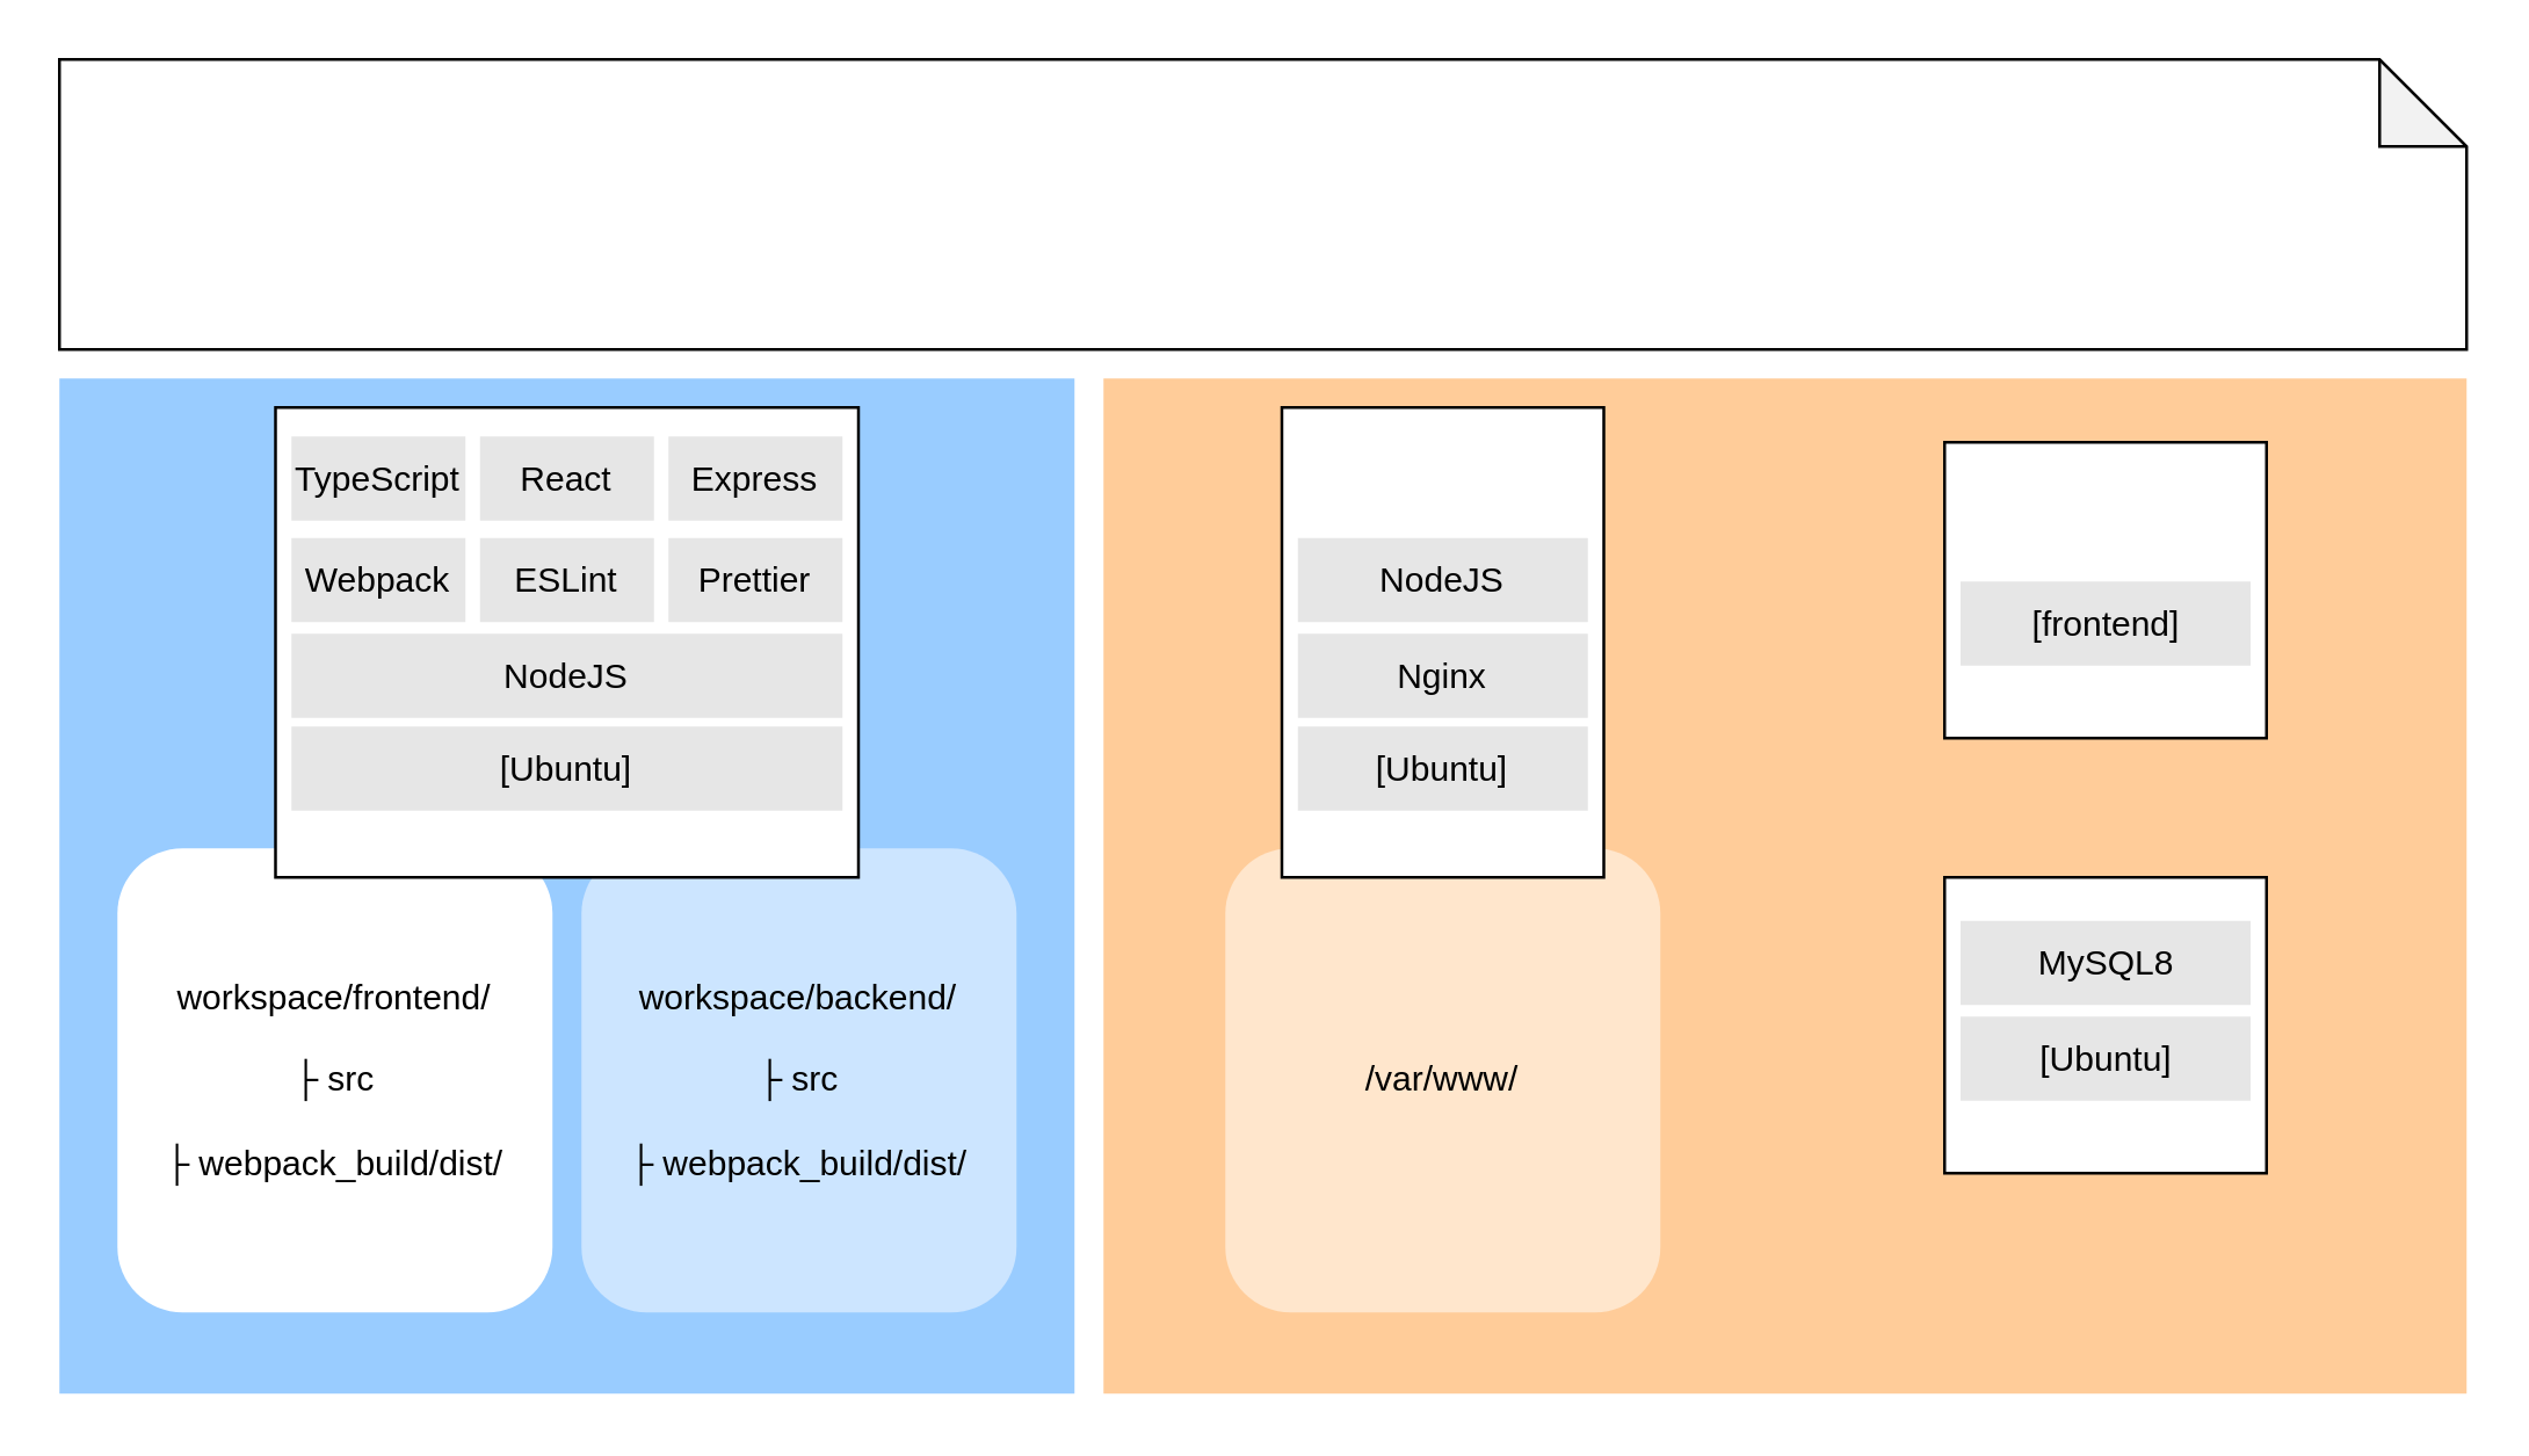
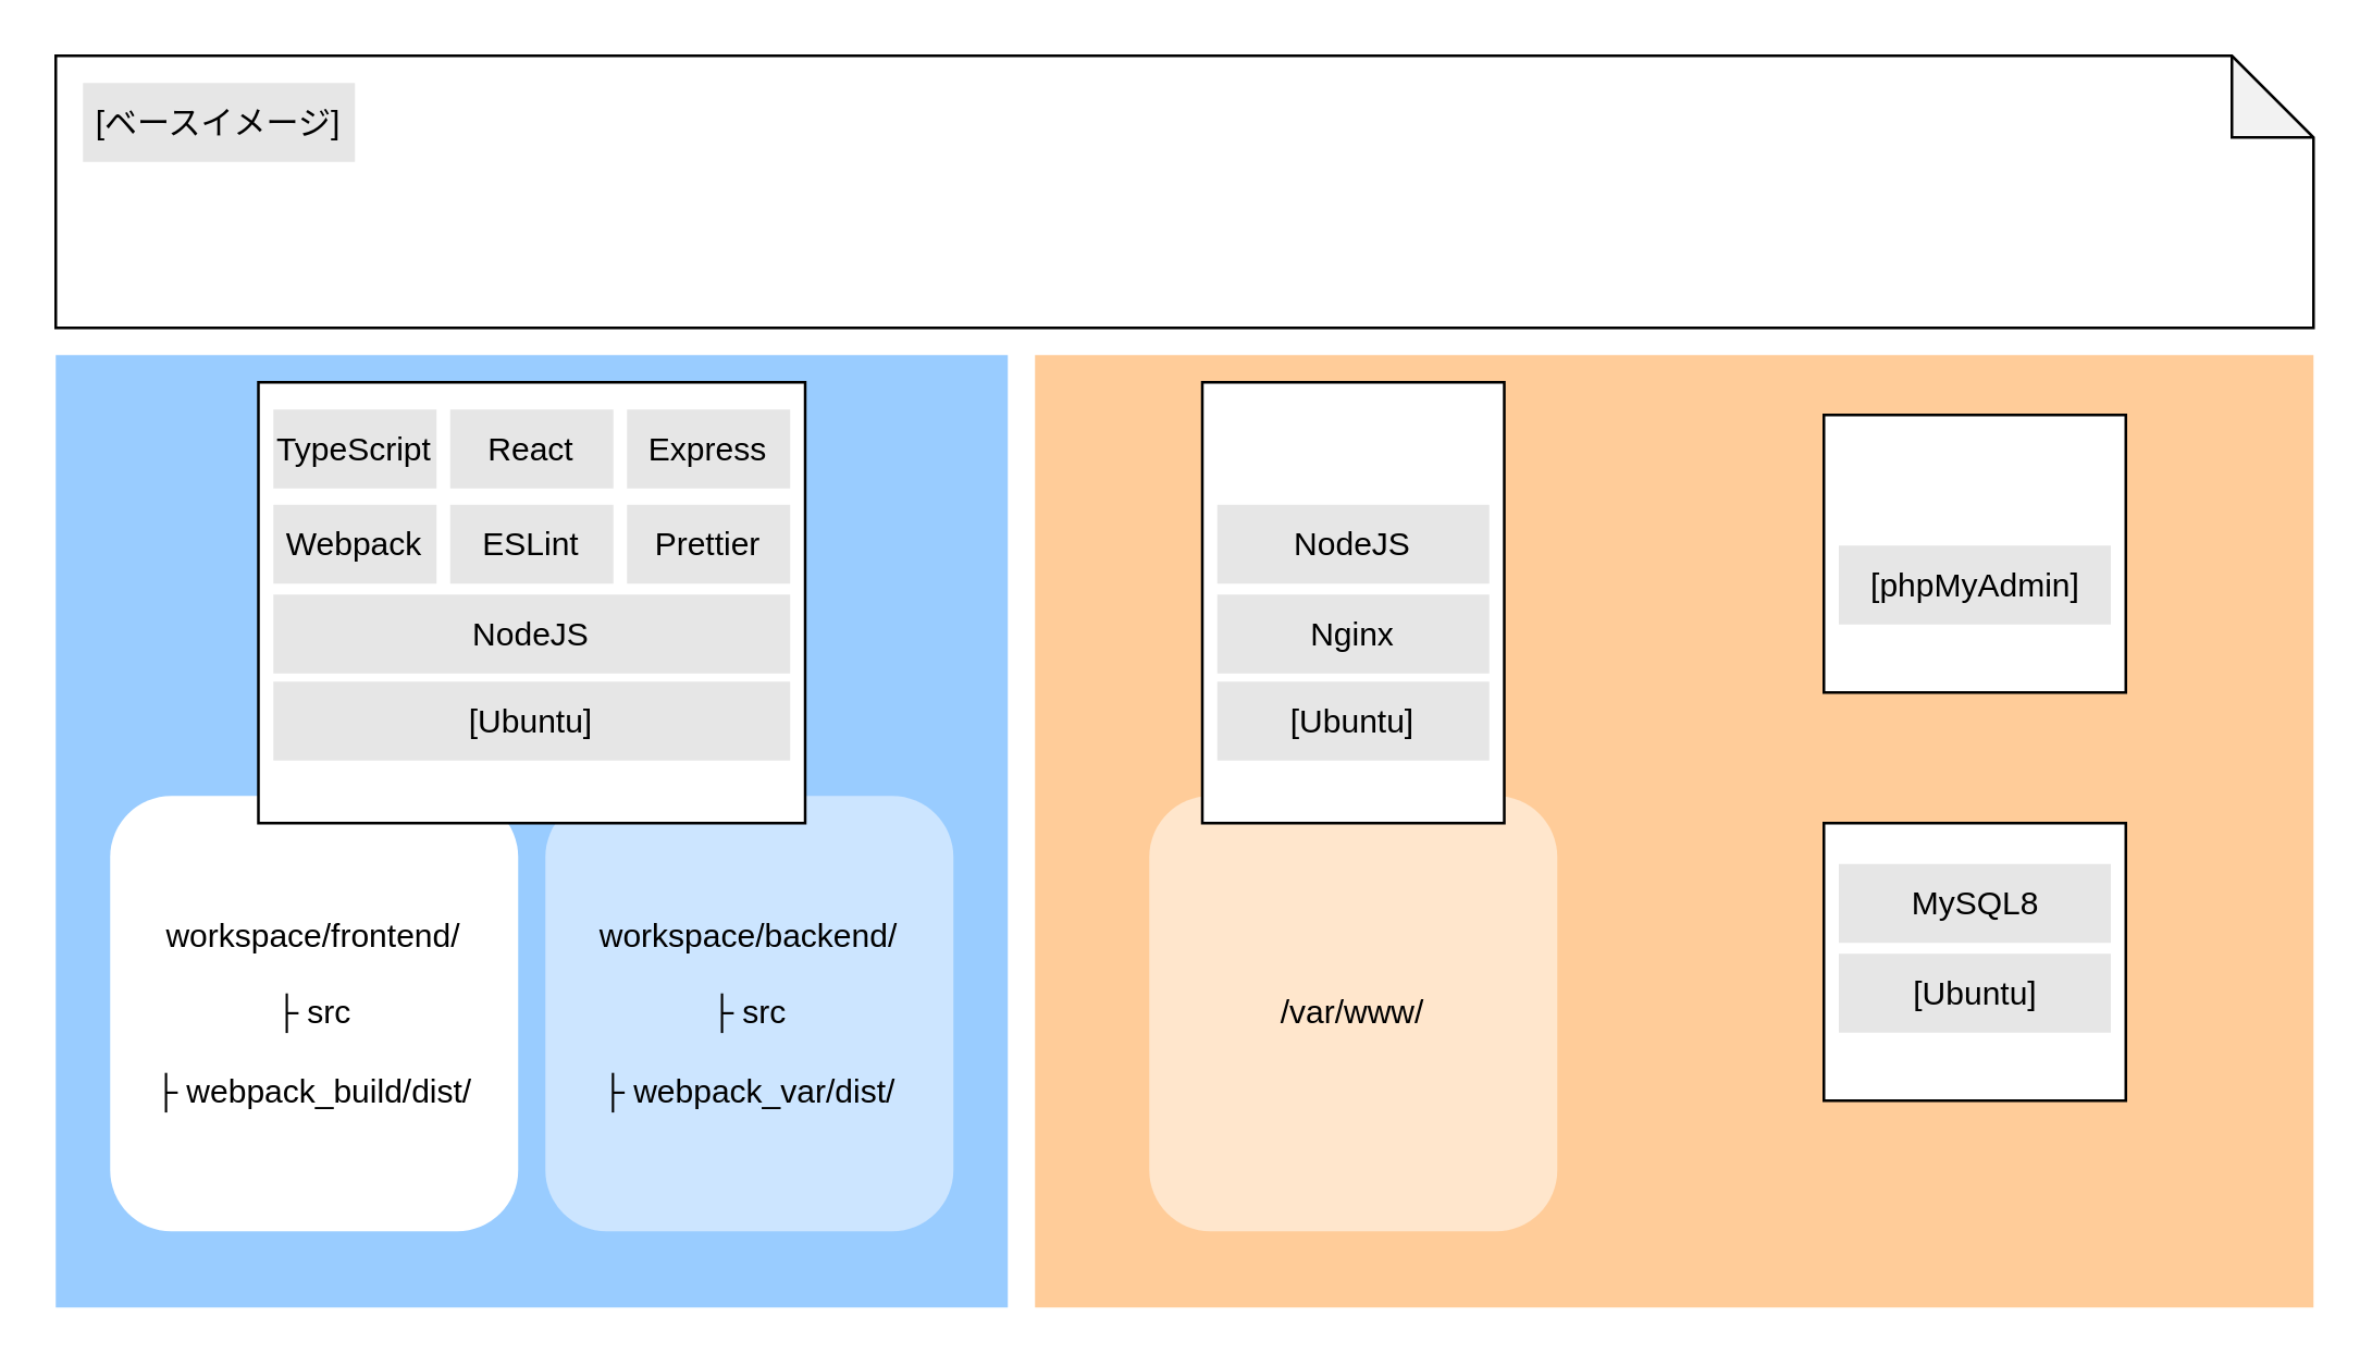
+ <mxCell id="30" value="[ベースイメージ]" style="rounded=0;whiteSpace=wrap;html=1;strokeColor=none;fillColor=#E6E6E6;fontColor=#000000;" parent="1" vertex="1"><mxGeometry x="30" y="30" width="100" height="29" as="geometry" /></mxCell>
- <mxCell id="28" value="[frontend]" style="rounded=0;whiteSpace=wrap;html=1;strokeColor=none;fillColor=#E6E6E6;fontColor=#000000;" parent="1" vertex="1"><mxGeometry x="675.5" y="200" width="100" height="29" as="geometry" /></mxCell>
+ <mxCell id="28" value="[phpMyAdmin]" style="rounded=0;whiteSpace=wrap;html=1;strokeColor=none;fillColor=#E6E6E6;fontColor=#000000;" parent="1" vertex="1"><mxGeometry x="675.5" y="200" width="100" height="29" as="geometry" /></mxCell>
- <mxCell id="5" value="workspace/backend/&lt;br&gt;&lt;br&gt;├ src&lt;br&gt;&lt;br&gt;├ webpack_build/dist/" style="rounded=1;whiteSpace=wrap;html=1;strokeColor=none;fillColor=#CCE5FF;fontColor=#000000;" parent="1" vertex="1"><mxGeometry x="200" y="292" width="150" height="160" as="geometry" /></mxCell>
+ <mxCell id="5" value="workspace/backend/&lt;br&gt;&lt;br&gt;├ src&lt;br&gt;&lt;br&gt;├ webpack_var/dist/" style="rounded=1;whiteSpace=wrap;html=1;strokeColor=none;fillColor=#CCE5FF;fontColor=#000000;" parent="1" vertex="1"><mxGeometry x="200" y="292" width="150" height="160" as="geometry" /></mxCell>
